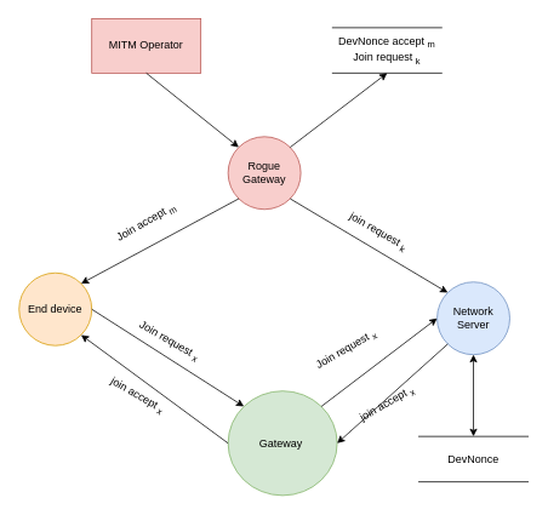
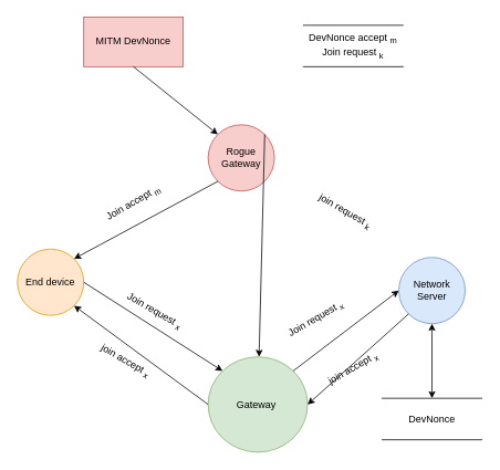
- <mxCell id="3" value="MITM Operator" style="rounded=0;whiteSpace=wrap;html=1;fillColor=#f8cecc;strokeColor=#b85450;" vertex="1" parent="1"><mxGeometry x="100" y="20" width="120" height="60" as="geometry" /></mxCell>
+ <mxCell id="3" value="MITM DevNonce" style="rounded=0;whiteSpace=wrap;html=1;fillColor=#f8cecc;strokeColor=#b85450;" vertex="1" parent="1"><mxGeometry x="100" y="20" width="120" height="60" as="geometry" /></mxCell>
- <mxCell id="23" value="" style="endArrow=classic;html=1;fontColor=#FF3333;rounded=0;exitX=1;exitY=0;exitDx=0;exitDy=0;entryX=0.5;entryY=1;entryDx=0;entryDy=0;" edge="1" parent="1" source="15" target="22"><mxGeometry width="50" height="50" relative="1" as="geometry"><mxPoint x="400" y="440" as="sourcePoint" /><mxPoint x="450" y="390" as="targetPoint" /></mxGeometry></mxCell>
+ <mxCell id="23" value="" style="endArrow=classic;html=1;fontColor=#FF3333;rounded=0;exitX=1;exitY=0;exitDx=0;exitDy=0;" edge="1" parent="1" source="15" target="4"><mxGeometry width="50" height="50" relative="1" as="geometry"><mxPoint x="400" y="440" as="sourcePoint" /><mxPoint x="450" y="390" as="targetPoint" /></mxGeometry></mxCell>
- <mxCell id="17" value="" style="endArrow=classic;html=1;fontColor=#FF3333;rounded=0;exitX=1;exitY=1;exitDx=0;exitDy=0;entryX=0;entryY=0;entryDx=0;entryDy=0;" edge="1" parent="1" source="15" target="5"><mxGeometry width="50" height="50" relative="1" as="geometry"><mxPoint x="400" y="440" as="sourcePoint" /><mxPoint x="450" y="390" as="targetPoint" /></mxGeometry></mxCell>
